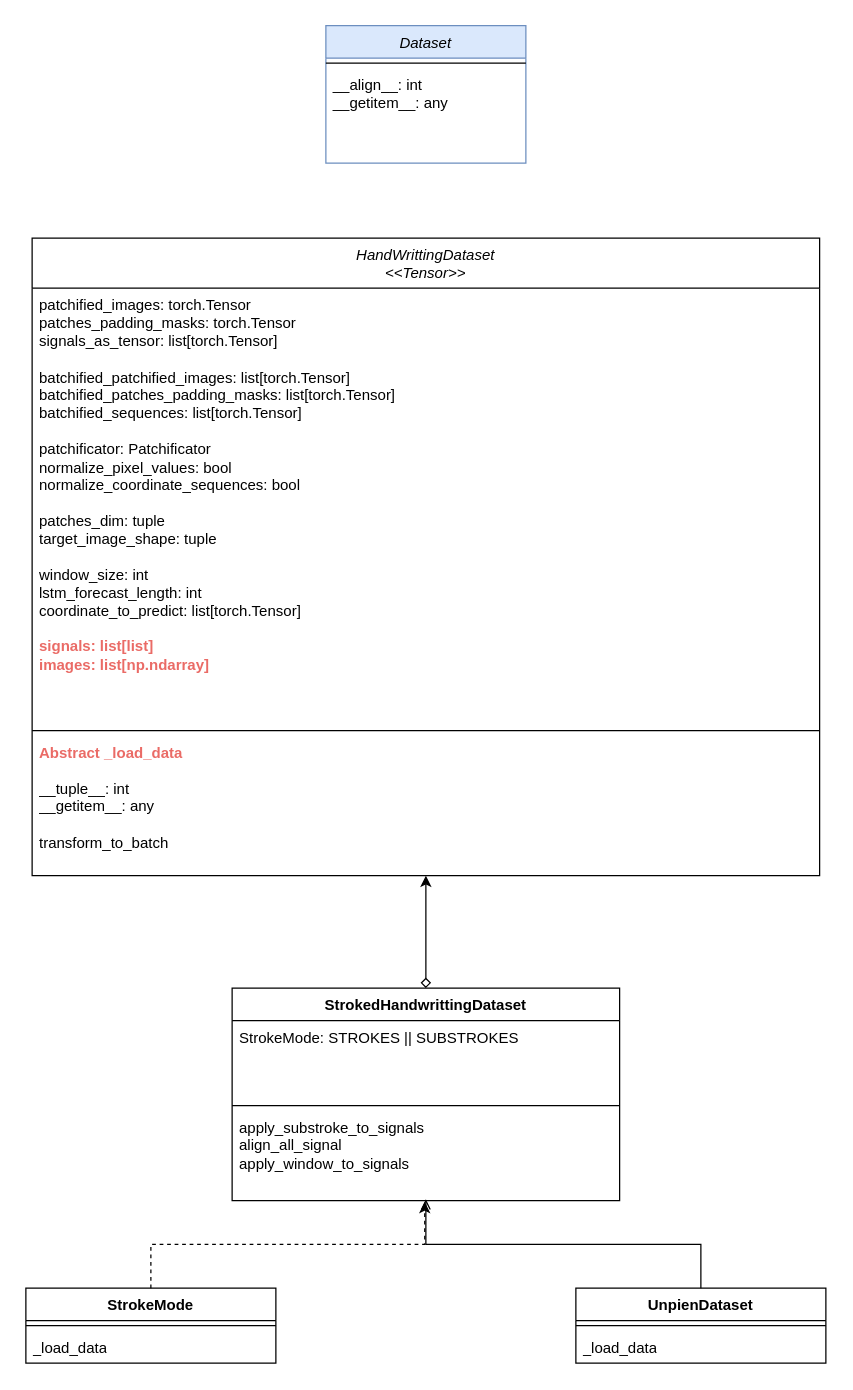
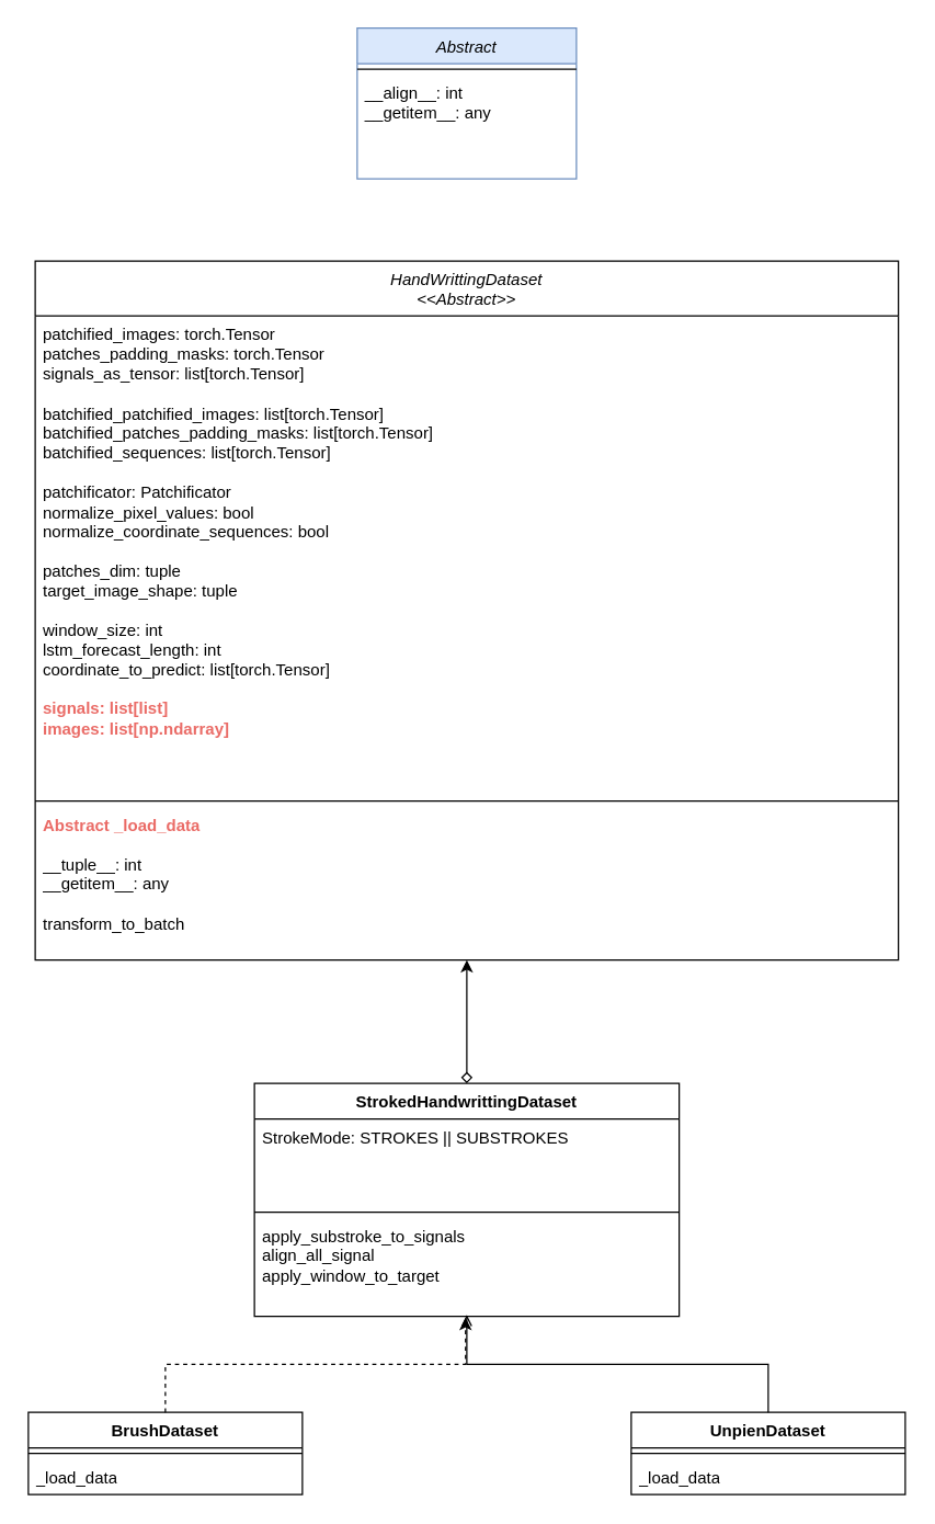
- <mxCell id="2" value="Dataset" style="swimlane;fontStyle=2;align=center;verticalAlign=top;childLayout=stackLayout;horizontal=1;startSize=26;horizontalStack=0;resizeParent=1;resizeLast=0;collapsible=1;marginBottom=0;rounded=0;shadow=0;strokeWidth=1;fillColor=#dae8fc;strokeColor=#6c8ebf;" parent="1" vertex="1"><mxGeometry x="260" y="20" width="160" height="110" as="geometry"><mxRectangle x="230" y="140" width="160" height="26" as="alternateBounds" /></mxGeometry></mxCell>
+ <mxCell id="2" value="Abstract" style="swimlane;fontStyle=2;align=center;verticalAlign=top;childLayout=stackLayout;horizontal=1;startSize=26;horizontalStack=0;resizeParent=1;resizeLast=0;collapsible=1;marginBottom=0;rounded=0;shadow=0;strokeWidth=1;fillColor=#dae8fc;strokeColor=#6c8ebf;" parent="1" vertex="1"><mxGeometry x="260" y="20" width="160" height="110" as="geometry"><mxRectangle x="230" y="140" width="160" height="26" as="alternateBounds" /></mxGeometry></mxCell>
- <mxCell id="5" value="&lt;i style=&quot;font-weight: normal;&quot;&gt;HandWrittingDataset&lt;/i&gt;&lt;div&gt;&lt;i style=&quot;font-weight: normal;&quot;&gt;&amp;lt;&amp;lt;Tensor&amp;gt;&amp;gt;&lt;/i&gt;&lt;/div&gt;" style="swimlane;fontStyle=1;align=center;verticalAlign=top;childLayout=stackLayout;horizontal=1;startSize=40;horizontalStack=0;resizeParent=1;resizeParentMax=0;resizeLast=0;collapsible=1;marginBottom=0;whiteSpace=wrap;html=1;" vertex="1" parent="1"><mxGeometry x="25" y="190" width="630" height="510" as="geometry" /></mxCell>
+ <mxCell id="5" value="&lt;i style=&quot;font-weight: normal;&quot;&gt;HandWrittingDataset&lt;/i&gt;&lt;div&gt;&lt;i style=&quot;font-weight: normal;&quot;&gt;&amp;lt;&amp;lt;Abstract&amp;gt;&amp;gt;&lt;/i&gt;&lt;/div&gt;" style="swimlane;fontStyle=1;align=center;verticalAlign=top;childLayout=stackLayout;horizontal=1;startSize=40;horizontalStack=0;resizeParent=1;resizeParentMax=0;resizeLast=0;collapsible=1;marginBottom=0;whiteSpace=wrap;html=1;" vertex="1" parent="1"><mxGeometry x="25" y="190" width="630" height="510" as="geometry" /></mxCell>
- <mxCell id="12" value="apply_substroke_to_signals&lt;div&gt;align_all_signal&lt;br&gt;apply_window_to_signals&lt;br&gt;&lt;/div&gt;" style="text;strokeColor=none;fillColor=none;align=left;verticalAlign=top;spacingLeft=4;spacingRight=4;overflow=hidden;rotatable=0;points=[[0,0.5],[1,0.5]];portConstraint=eastwest;whiteSpace=wrap;html=1;" vertex="1" parent="9"><mxGeometry y="98" width="310" height="72" as="geometry" /></mxCell>
+ <mxCell id="12" value="apply_substroke_to_signals&lt;div&gt;align_all_signal&lt;br&gt;apply_window_to_target&lt;br&gt;&lt;/div&gt;" style="text;strokeColor=none;fillColor=none;align=left;verticalAlign=top;spacingLeft=4;spacingRight=4;overflow=hidden;rotatable=0;points=[[0,0.5],[1,0.5]];portConstraint=eastwest;whiteSpace=wrap;html=1;" vertex="1" parent="9"><mxGeometry y="98" width="310" height="72" as="geometry" /></mxCell>
- <mxCell id="14" value="StrokeMode" style="swimlane;fontStyle=1;align=center;verticalAlign=top;childLayout=stackLayout;horizontal=1;startSize=26;horizontalStack=0;resizeParent=1;resizeParentMax=0;resizeLast=0;collapsible=1;marginBottom=0;whiteSpace=wrap;html=1;" vertex="1" parent="1"><mxGeometry x="20" y="1030" width="200" height="60" as="geometry" /></mxCell>
+ <mxCell id="14" value="BrushDataset" style="swimlane;fontStyle=1;align=center;verticalAlign=top;childLayout=stackLayout;horizontal=1;startSize=26;horizontalStack=0;resizeParent=1;resizeParentMax=0;resizeLast=0;collapsible=1;marginBottom=0;whiteSpace=wrap;html=1;" vertex="1" parent="1"><mxGeometry x="20" y="1030" width="200" height="60" as="geometry" /></mxCell>
